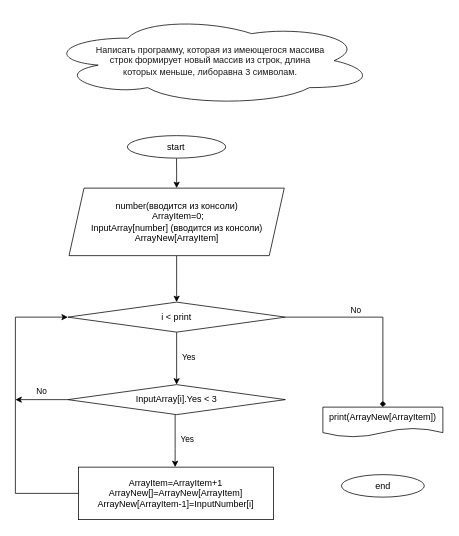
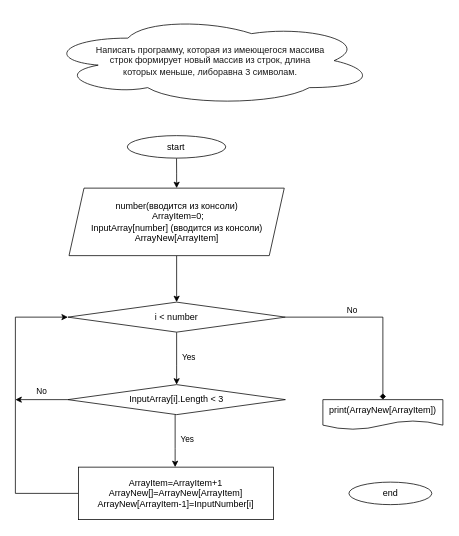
- <mxCell id="13" value="i &amp;lt; print" style="rhombus;whiteSpace=wrap;html=1;" parent="1" vertex="1"><mxGeometry x="90" y="402" width="290" height="40" as="geometry" /></mxCell>
+ <mxCell id="13" value="i &amp;lt; number" style="rhombus;whiteSpace=wrap;html=1;" parent="1" vertex="1"><mxGeometry x="90" y="402" width="290" height="40" as="geometry" /></mxCell>
- <mxCell id="17" value="InputArray[i].Yes &amp;lt; 3" style="rhombus;whiteSpace=wrap;html=1;" vertex="1" parent="1"><mxGeometry x="90" y="512" width="290" height="40" as="geometry" /></mxCell>
+ <mxCell id="17" value="InputArray[i].Length &amp;lt; 3" style="rhombus;whiteSpace=wrap;html=1;" vertex="1" parent="1"><mxGeometry x="90" y="512" width="290" height="40" as="geometry" /></mxCell>
- <mxCell id="14" value="print(ArrayNew[ArrayItem])" style="shape=document;whiteSpace=wrap;html=1;boundedLbl=1;" parent="1" vertex="1"><mxGeometry x="430" y="542" width="160" height="40" as="geometry" /></mxCell>
+ <mxCell id="14" value="print(ArrayNew[ArrayItem])" style="shape=document;whiteSpace=wrap;html=1;boundedLbl=1;" parent="1" vertex="1"><mxGeometry x="430" y="532" width="160" height="40" as="geometry" /></mxCell>
- <mxCell id="6" value="end" style="ellipse;whiteSpace=wrap;html=1;" parent="1" vertex="1"><mxGeometry x="454.75" y="632" width="110.5" height="30" as="geometry" /></mxCell>
+ <mxCell id="6" value="end" style="ellipse;whiteSpace=wrap;html=1;" parent="1" vertex="1"><mxGeometry x="464.75" y="642" width="110.5" height="30" as="geometry" /></mxCell>
